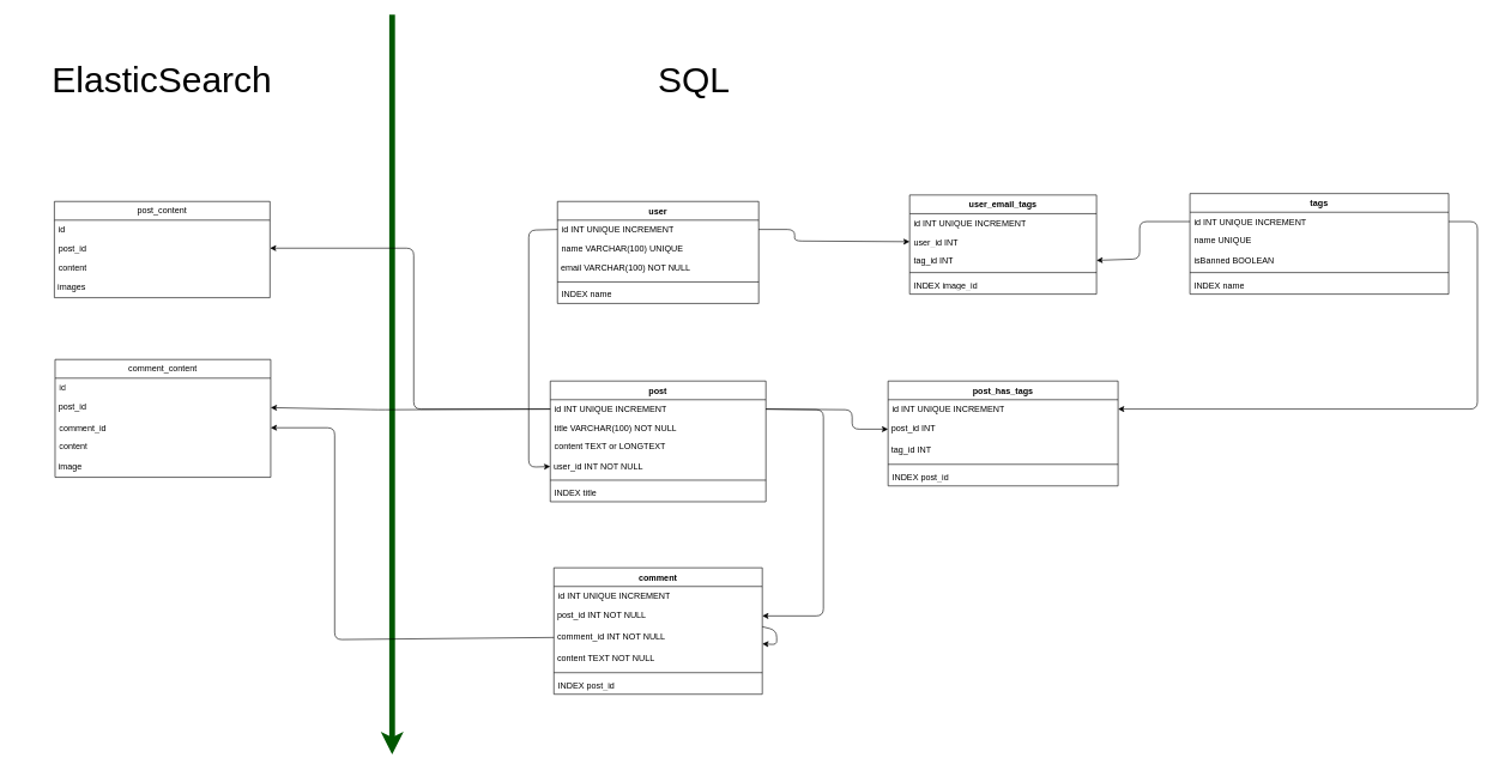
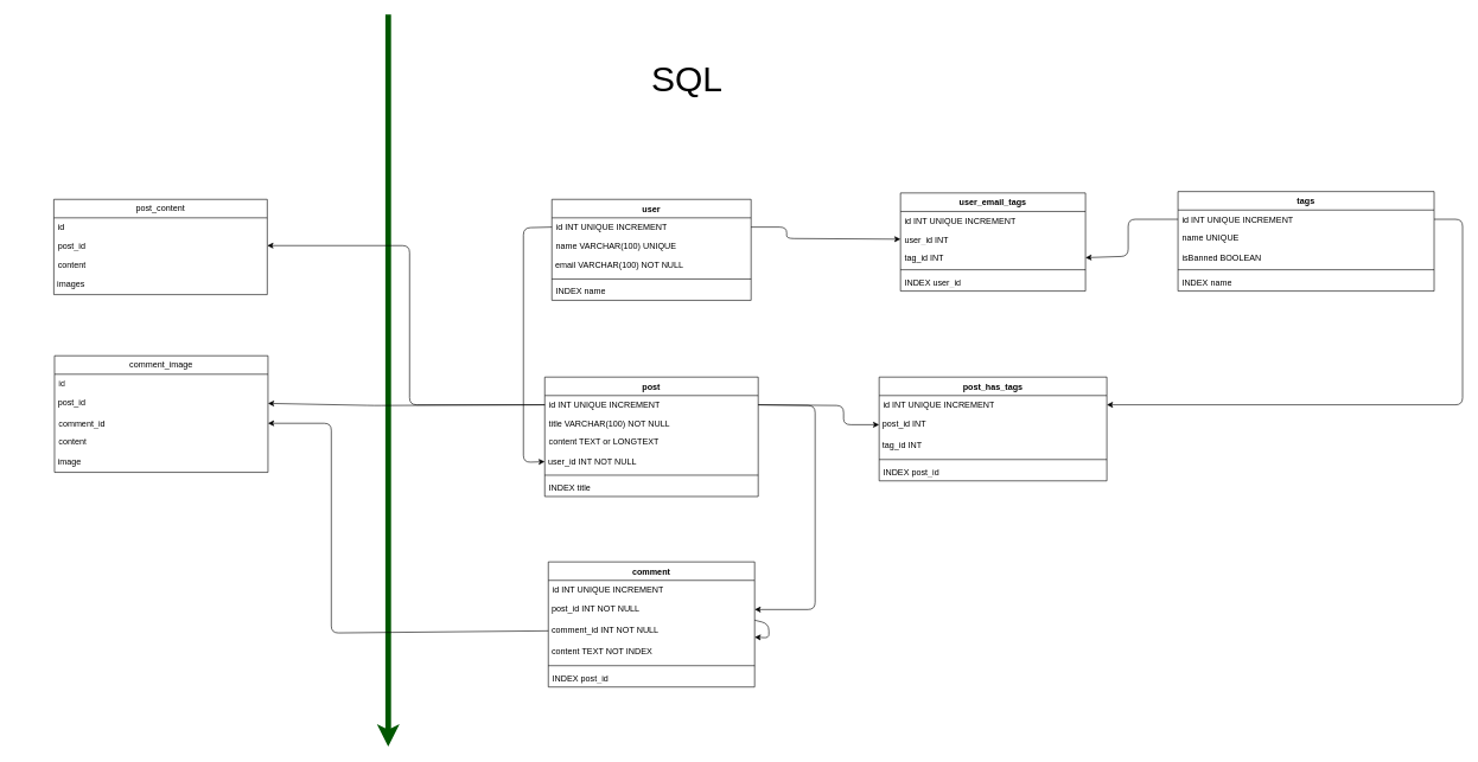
- <mxCell id="47" value="ElasticSearch" style="text;strokeColor=none;align=center;fillColor=none;html=1;verticalAlign=middle;whiteSpace=wrap;rounded=0;fontSize=50;" parent="1" vertex="1"><mxGeometry x="20" y="60" width="410" height="100" as="geometry" /></mxCell>
- <mxCell id="37" value="INDEX image_id" style="text;strokeColor=none;fillColor=none;align=left;verticalAlign=top;spacingLeft=4;spacingRight=4;overflow=hidden;rotatable=0;points=[[0,0.5],[1,0.5]];portConstraint=eastwest;whiteSpace=wrap;html=1;" parent="32" vertex="1"><mxGeometry y="112" width="260" height="26" as="geometry" /></mxCell>
+ <mxCell id="37" value="INDEX user_id" style="text;strokeColor=none;fillColor=none;align=left;verticalAlign=top;spacingLeft=4;spacingRight=4;overflow=hidden;rotatable=0;points=[[0,0.5],[1,0.5]];portConstraint=eastwest;whiteSpace=wrap;html=1;" parent="32" vertex="1"><mxGeometry y="112" width="260" height="26" as="geometry" /></mxCell>
- <mxCell id="54" value="comment_content" style="swimlane;fontStyle=0;childLayout=stackLayout;horizontal=1;startSize=26;fillColor=none;horizontalStack=0;resizeParent=1;resizeParentMax=0;resizeLast=0;collapsible=1;marginBottom=0;whiteSpace=wrap;html=1;" parent="1" vertex="1"><mxGeometry x="76" y="500" width="300" height="164" as="geometry" /></mxCell>
+ <mxCell id="54" value="comment_image" style="swimlane;fontStyle=0;childLayout=stackLayout;horizontal=1;startSize=26;fillColor=none;horizontalStack=0;resizeParent=1;resizeParentMax=0;resizeLast=0;collapsible=1;marginBottom=0;whiteSpace=wrap;html=1;" parent="1" vertex="1"><mxGeometry x="76" y="500" width="300" height="164" as="geometry" /></mxCell>
- <mxCell id="26" value="content TEXT NOT NULL" style="text;strokeColor=none;align=left;fillColor=none;html=1;verticalAlign=middle;whiteSpace=wrap;rounded=0;spacingLeft=3;" parent="22" vertex="1"><mxGeometry y="112" width="290" height="30" as="geometry" /></mxCell>
+ <mxCell id="26" value="content TEXT NOT INDEX" style="text;strokeColor=none;align=left;fillColor=none;html=1;verticalAlign=middle;whiteSpace=wrap;rounded=0;spacingLeft=3;" parent="22" vertex="1"><mxGeometry y="112" width="290" height="30" as="geometry" /></mxCell>
